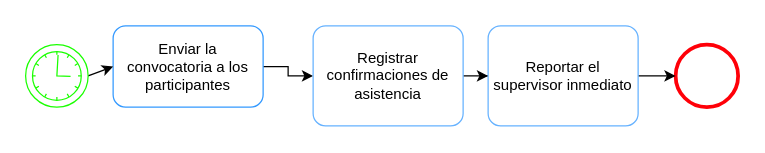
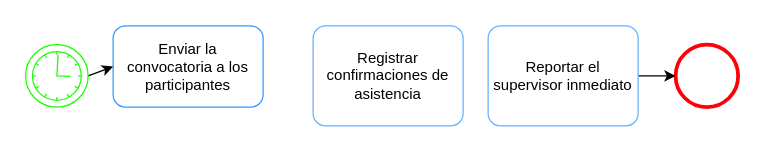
- <mxCell id="3" style="edgeStyle=orthogonalEdgeStyle;rounded=0;orthogonalLoop=1;jettySize=auto;html=1;entryX=0;entryY=0.5;entryDx=0;entryDy=0;entryPerimeter=0;" edge="1" parent="1" source="4" target="6"><mxGeometry relative="1" as="geometry" /></mxCell>
- <mxCell id="5" style="edgeStyle=orthogonalEdgeStyle;rounded=0;orthogonalLoop=1;jettySize=auto;html=1;entryX=0;entryY=0.5;entryDx=0;entryDy=0;entryPerimeter=0;" edge="1" parent="1" source="6" target="8"><mxGeometry relative="1" as="geometry" /></mxCell>
